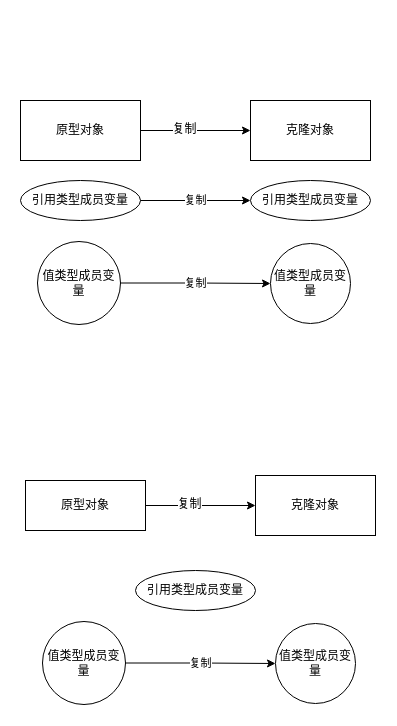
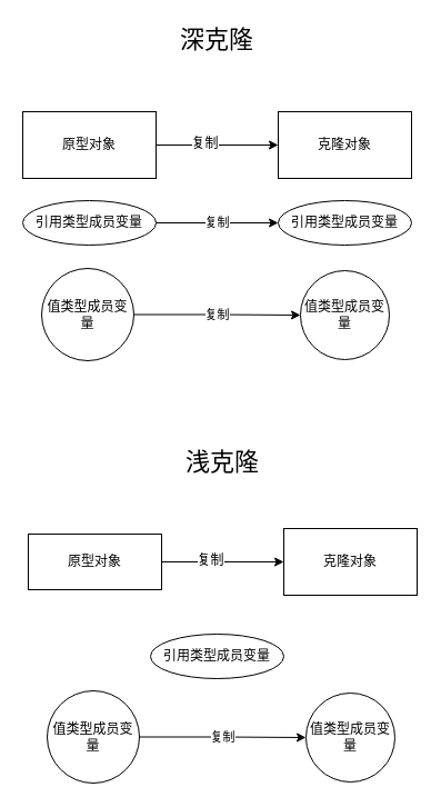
+ <mxCell id="3" value="&lt;font style=&quot;font-size: 22px&quot;&gt;深克隆&lt;/font&gt;" style="text;html=1;resizable=0;points=[];autosize=1;align=left;verticalAlign=top;spacingTop=-4;" parent="2" vertex="1"><mxGeometry x="140" width="80" height="20" as="geometry" /></mxCell>
+ <mxCell id="15" value="&lt;span style=&quot;font-size: 22px&quot;&gt;浅克隆&lt;/span&gt;" style="text;html=1;resizable=0;points=[];autosize=1;align=left;verticalAlign=top;spacingTop=-4;" parent="14" vertex="1"><mxGeometry x="140" width="80" height="20" as="geometry" /></mxCell>
